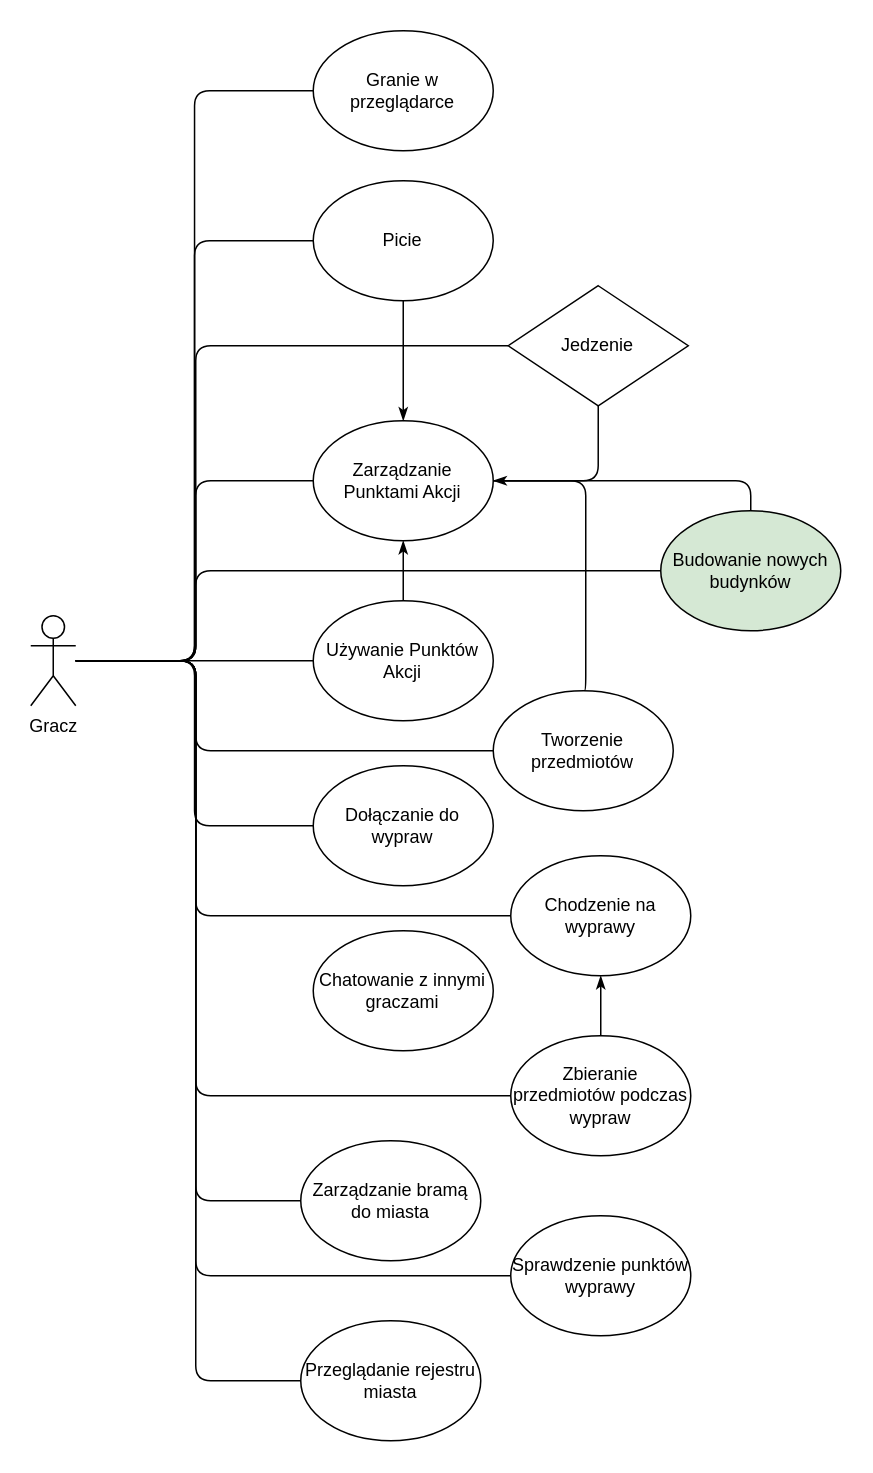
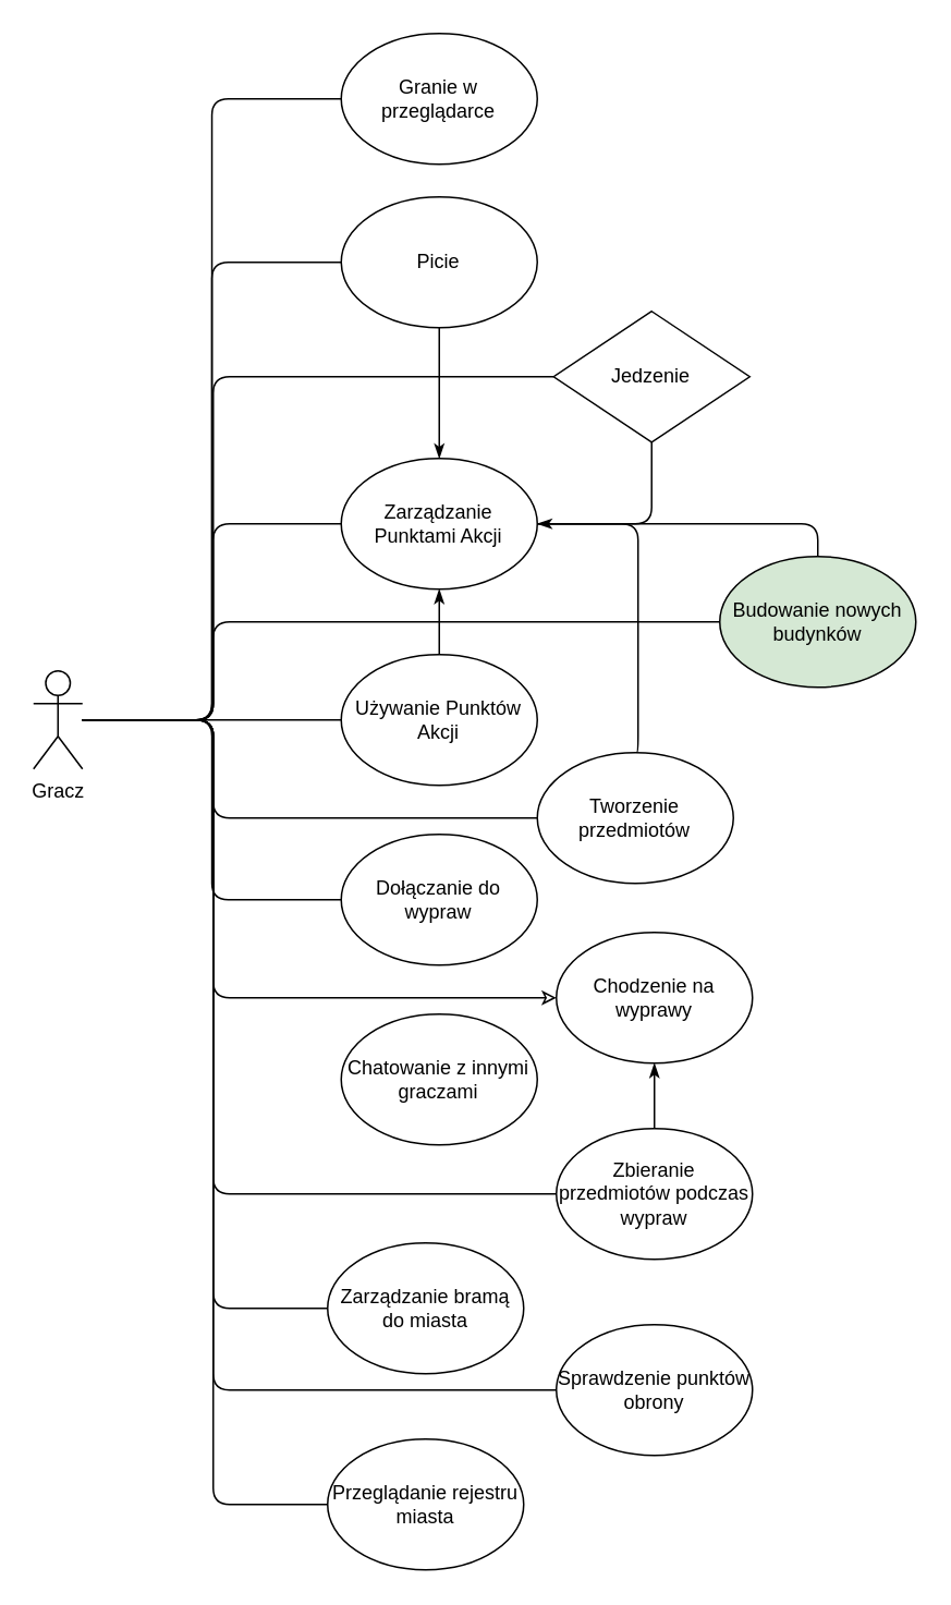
- <mxCell id="9" style="edgeStyle=orthogonalEdgeStyle;rounded=1;orthogonalLoop=1;jettySize=auto;html=1;entryX=0;entryY=0.5;entryDx=0;entryDy=0;endArrow=none;endFill=0;" edge="1" parent="1" source="15" target="30"><mxGeometry relative="1" as="geometry"><Array as="points"><mxPoint x="130" y="440" /><mxPoint x="130" y="610" /></Array></mxGeometry></mxCell>
+ <mxCell id="9" style="edgeStyle=orthogonalEdgeStyle;rounded=1;orthogonalLoop=1;jettySize=auto;html=1;entryX=0;entryY=0.5;entryDx=0;entryDy=0;endArrow=classic;endFill=0;" edge="1" parent="1" source="15" target="30"><mxGeometry relative="1" as="geometry"><Array as="points"><mxPoint x="130" y="440" /><mxPoint x="130" y="610" /></Array></mxGeometry></mxCell>
- <mxCell id="34" value="Sprawdzenie punktów wyprawy" style="ellipse;whiteSpace=wrap;html=1;" vertex="1" parent="1"><mxGeometry x="340" y="810" width="120" height="80" as="geometry" /></mxCell>
+ <mxCell id="34" value="Sprawdzenie punktów obrony" style="ellipse;whiteSpace=wrap;html=1;" vertex="1" parent="1"><mxGeometry x="340" y="810" width="120" height="80" as="geometry" /></mxCell>
